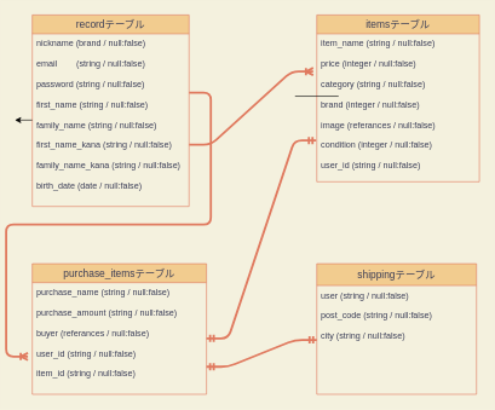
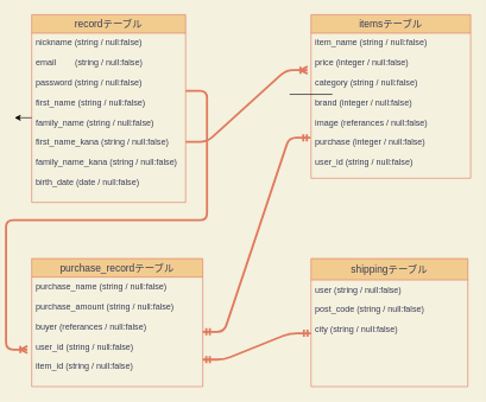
- <mxCell id="10" value="nickname (brand / null:false)&#10;&#10;email        (string / null:false)&#10;&#10;password (string / null:false)&#10;&#10;first_name (string / null:false)&#10;&#10;family_name (string / null:false)&#10;&#10;first_name_kana (string / null:false)&#10;&#10;family_name_kana (string / null:false)&#10;&#10;birth_date (date / null:false)&#10;&#10;" style="text;strokeColor=none;fillColor=none;spacingLeft=4;spacingRight=4;overflow=hidden;rotatable=0;points=[[0,0.5],[1,0.5]];portConstraint=eastwest;fontSize=12;fontColor=#393C56;" parent="9" vertex="1"><mxGeometry y="26" width="216" height="238" as="geometry" /></mxCell>
+ <mxCell id="10" value="nickname (string / null:false)&#10;&#10;email        (string / null:false)&#10;&#10;password (string / null:false)&#10;&#10;first_name (string / null:false)&#10;&#10;family_name (string / null:false)&#10;&#10;first_name_kana (string / null:false)&#10;&#10;family_name_kana (string / null:false)&#10;&#10;birth_date (date / null:false)&#10;&#10;" style="text;strokeColor=none;fillColor=none;spacingLeft=4;spacingRight=4;overflow=hidden;rotatable=0;points=[[0,0.5],[1,0.5]];portConstraint=eastwest;fontSize=12;fontColor=#393C56;" parent="9" vertex="1"><mxGeometry y="26" width="216" height="238" as="geometry" /></mxCell>
- <mxCell id="7" value="item_name (string / null:false)&#10;&#10;price (integer / null:false)&#10;&#10;category (string / null:false)&#10;&#10;brand (integer / null:false)&#10;&#10;image (referances / null:false)&#10;&#10;condition (integer / null:false)&#10;&#10;user_id (string / null:false)" style="text;strokeColor=none;fillColor=none;spacingLeft=4;spacingRight=4;overflow=hidden;rotatable=0;points=[[0,0.5],[1,0.5]];portConstraint=eastwest;fontSize=12;fontColor=#393C56;" parent="6" vertex="1"><mxGeometry y="26" width="224" height="204" as="geometry" /></mxCell>
+ <mxCell id="7" value="item_name (string / null:false)&#10;&#10;price (integer / null:false)&#10;&#10;category (string / null:false)&#10;&#10;brand (integer / null:false)&#10;&#10;image (referances / null:false)&#10;&#10;purchase (integer / null:false)&#10;&#10;user_id (string / null:false)" style="text;strokeColor=none;fillColor=none;spacingLeft=4;spacingRight=4;overflow=hidden;rotatable=0;points=[[0,0.5],[1,0.5]];portConstraint=eastwest;fontSize=12;fontColor=#393C56;" parent="6" vertex="1"><mxGeometry y="26" width="224" height="204" as="geometry" /></mxCell>
- <mxCell id="2" value="purchase_itemsテーブル" style="swimlane;fontStyle=0;childLayout=stackLayout;horizontal=1;startSize=26;horizontalStack=0;resizeParent=1;resizeParentMax=0;resizeLast=0;collapsible=1;marginBottom=0;align=center;fontSize=14;fillColor=#F2CC8F;strokeColor=#E07A5F;fontColor=#393C56;" parent="1" vertex="1"><mxGeometry x="44" y="363" width="240" height="180" as="geometry" /></mxCell>
+ <mxCell id="2" value="purchase_recordテーブル" style="swimlane;fontStyle=0;childLayout=stackLayout;horizontal=1;startSize=26;horizontalStack=0;resizeParent=1;resizeParentMax=0;resizeLast=0;collapsible=1;marginBottom=0;align=center;fontSize=14;fillColor=#F2CC8F;strokeColor=#E07A5F;fontColor=#393C56;" parent="1" vertex="1"><mxGeometry x="44" y="363" width="240" height="180" as="geometry" /></mxCell>
